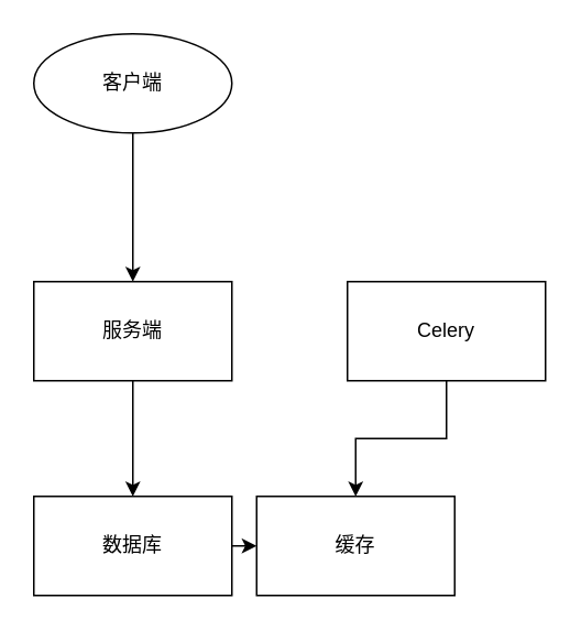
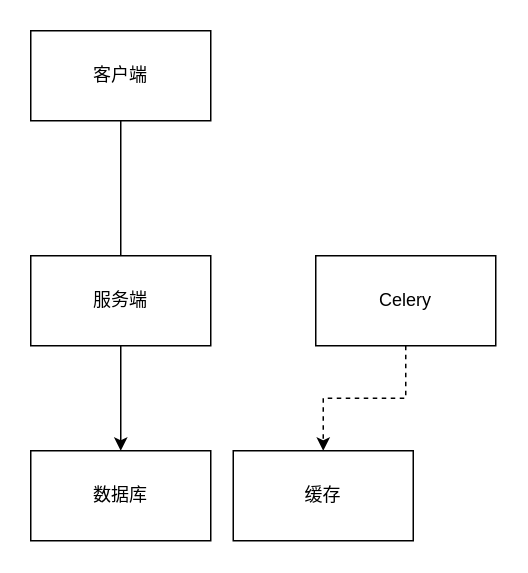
- <mxCell id="3" value="客户端" style="ellipse;whiteSpace=wrap;html=1;" vertex="1" parent="1"><mxGeometry x="20" y="20" width="120" height="60" as="geometry" /></mxCell>
+ <mxCell id="3" value="客户端" style="rounded=0;whiteSpace=wrap;html=1;" vertex="1" parent="1"><mxGeometry x="20" y="20" width="120" height="60" as="geometry" /></mxCell>
- <mxCell id="2" style="edgeStyle=orthogonalEdgeStyle;rounded=0;orthogonalLoop=1;jettySize=auto;html=1;exitX=0.5;exitY=1;exitDx=0;exitDy=0;entryX=0.5;entryY=0;entryDx=0;entryDy=0;" edge="1" parent="1" source="3" target="5"><mxGeometry relative="1" as="geometry" /></mxCell>
+ <mxCell id="2" style="edgeStyle=orthogonalEdgeStyle;rounded=0;orthogonalLoop=1;jettySize=auto;html=1;exitX=0.5;exitY=1;exitDx=0;exitDy=0;entryX=0.5;entryY=0;entryDx=0;entryDy=0;endArrow=none;" edge="1" parent="1" source="3" target="5"><mxGeometry relative="1" as="geometry" /></mxCell>
- <mxCell id="6" style="edgeStyle=orthogonalEdgeStyle;rounded=0;orthogonalLoop=1;jettySize=auto;html=1;exitX=0.5;exitY=1;exitDx=0;exitDy=0;entryX=0.5;entryY=0;entryDx=0;entryDy=0;" edge="1" parent="1" source="7" target="10"><mxGeometry relative="1" as="geometry" /></mxCell>
+ <mxCell id="6" style="edgeStyle=orthogonalEdgeStyle;rounded=0;orthogonalLoop=1;jettySize=auto;html=1;exitX=0.5;exitY=1;exitDx=0;exitDy=0;entryX=0.5;entryY=0;entryDx=0;entryDy=0;dashed=1;" edge="1" parent="1" source="7" target="10"><mxGeometry relative="1" as="geometry" /></mxCell>
- <mxCell id="8" style="edgeStyle=orthogonalEdgeStyle;rounded=0;orthogonalLoop=1;jettySize=auto;html=1;exitX=1;exitY=0.5;exitDx=0;exitDy=0;entryX=0;entryY=0.5;entryDx=0;entryDy=0;" edge="1" parent="1" source="9" target="10"><mxGeometry relative="1" as="geometry" /></mxCell>
